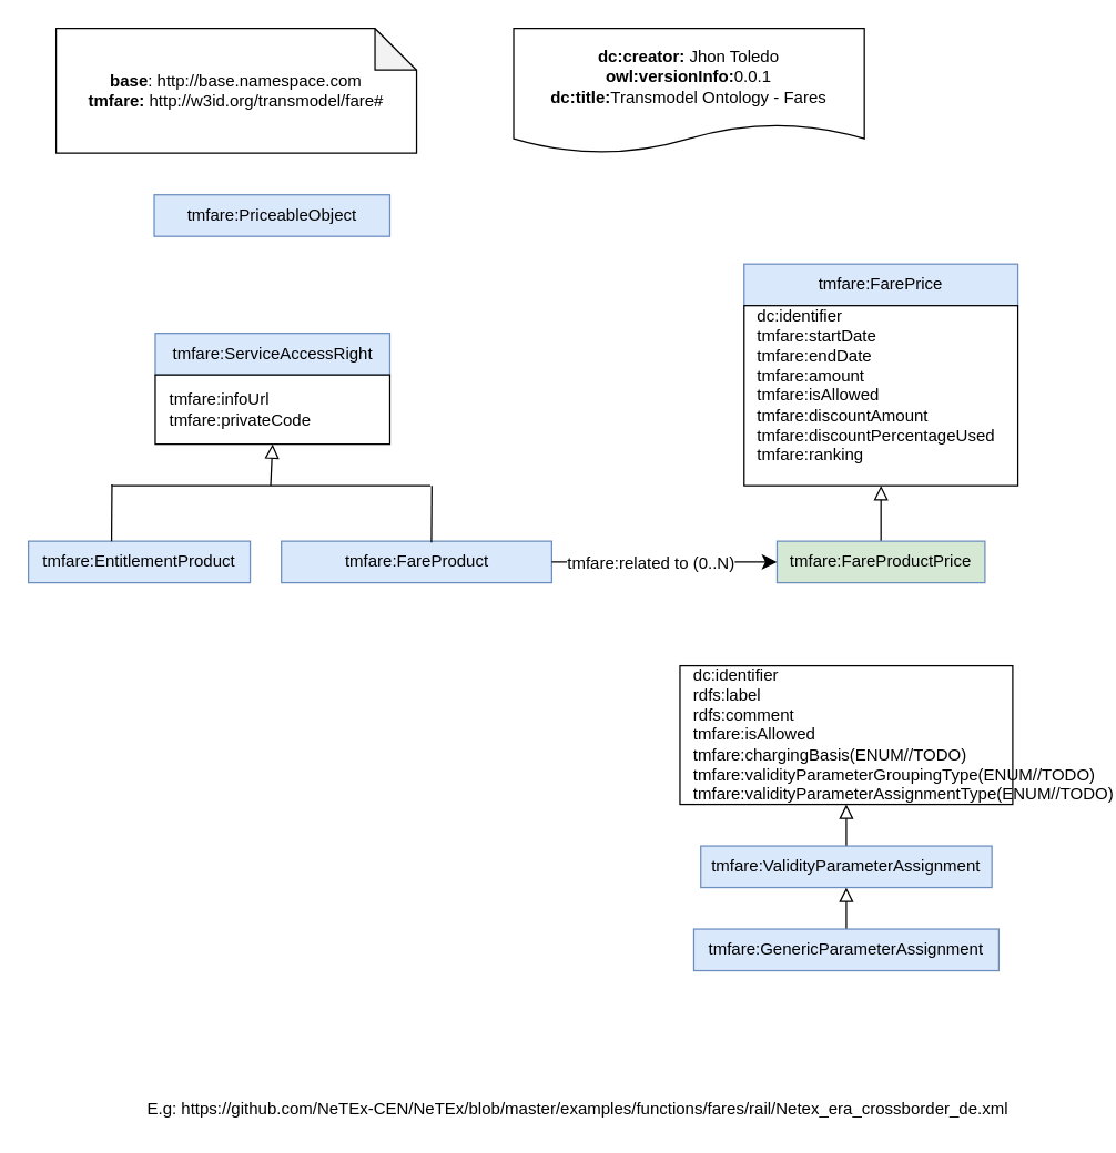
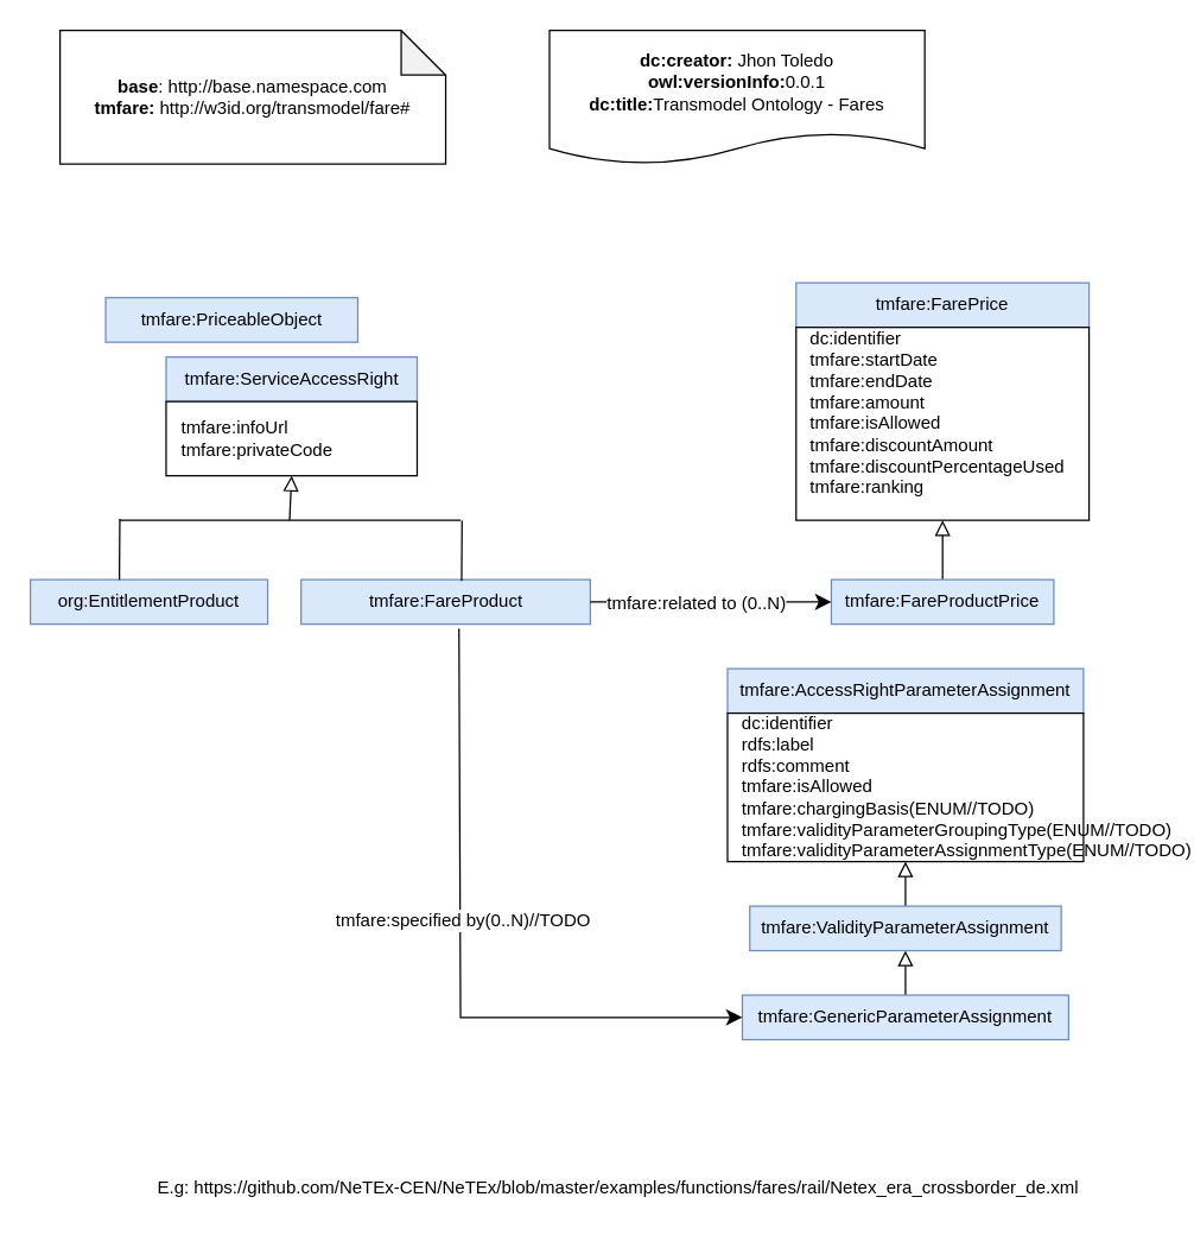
- <mxCell id="25" value="tmfare:PriceableObject" style="rounded=0;whiteSpace=wrap;html=1;snapToPoint=1;points=[[0.1,0],[0.2,0],[0.3,0],[0.4,0],[0.5,0],[0.6,0],[0.7,0],[0.8,0],[0.9,0],[0,0.1],[0,0.3],[0,0.5],[0,0.7],[0,0.9],[0.1,1],[0.2,1],[0.3,1],[0.4,1],[0.5,1],[0.6,1],[0.7,1],[0.8,1],[0.9,1],[1,0.1],[1,0.3],[1,0.5],[1,0.7],[1,0.9]];fillColor=#dae8fc;strokeColor=#6c8ebf;" vertex="1" parent="1"><mxGeometry x="110.75" y="140" width="170" height="30" as="geometry" /></mxCell>
+ <mxCell id="25" value="tmfare:PriceableObject" style="rounded=0;whiteSpace=wrap;html=1;snapToPoint=1;points=[[0.1,0],[0.2,0],[0.3,0],[0.4,0],[0.5,0],[0.6,0],[0.7,0],[0.8,0],[0.9,0],[0,0.1],[0,0.3],[0,0.5],[0,0.7],[0,0.9],[0.1,1],[0.2,1],[0.3,1],[0.4,1],[0.5,1],[0.6,1],[0.7,1],[0.8,1],[0.9,1],[1,0.1],[1,0.3],[1,0.5],[1,0.7],[1,0.9]];fillColor=#dae8fc;strokeColor=#6c8ebf;" vertex="1" parent="1"><mxGeometry x="70.75" y="200" width="170" height="30" as="geometry" /></mxCell>
- <mxCell id="7" value="tmfare:EntitlementProduct" style="rounded=0;whiteSpace=wrap;html=1;snapToPoint=1;points=[[0.1,0],[0.2,0],[0.3,0],[0.4,0],[0.5,0],[0.6,0],[0.7,0],[0.8,0],[0.9,0],[0,0.1],[0,0.3],[0,0.5],[0,0.7],[0,0.9],[0.1,1],[0.2,1],[0.3,1],[0.4,1],[0.5,1],[0.6,1],[0.7,1],[0.8,1],[0.9,1],[1,0.1],[1,0.3],[1,0.5],[1,0.7],[1,0.9]];fillColor=#dae8fc;strokeColor=#6c8ebf;" parent="1" vertex="1"><mxGeometry x="20" y="390" width="160" height="30" as="geometry" /></mxCell>
+ <mxCell id="7" value="org:EntitlementProduct" style="rounded=0;whiteSpace=wrap;html=1;snapToPoint=1;points=[[0.1,0],[0.2,0],[0.3,0],[0.4,0],[0.5,0],[0.6,0],[0.7,0],[0.8,0],[0.9,0],[0,0.1],[0,0.3],[0,0.5],[0,0.7],[0,0.9],[0.1,1],[0.2,1],[0.3,1],[0.4,1],[0.5,1],[0.6,1],[0.7,1],[0.8,1],[0.9,1],[1,0.1],[1,0.3],[1,0.5],[1,0.7],[1,0.9]];fillColor=#dae8fc;strokeColor=#6c8ebf;" parent="1" vertex="1"><mxGeometry x="20" y="390" width="160" height="30" as="geometry" /></mxCell>
- <mxCell id="14" value="tmfare:FareProductPrice" style="rounded=0;whiteSpace=wrap;html=1;snapToPoint=1;points=[[0.1,0],[0.2,0],[0.3,0],[0.4,0],[0.5,0],[0.6,0],[0.7,0],[0.8,0],[0.9,0],[0,0.1],[0,0.3],[0,0.5],[0,0.7],[0,0.9],[0.1,1],[0.2,1],[0.3,1],[0.4,1],[0.5,1],[0.6,1],[0.7,1],[0.8,1],[0.9,1],[1,0.1],[1,0.3],[1,0.5],[1,0.7],[1,0.9]];fillColor=#d5e8d4;strokeColor=#6c8ebf;" parent="1" vertex="1"><mxGeometry x="560" y="390" width="150" height="30" as="geometry" /></mxCell>
+ <mxCell id="14" value="tmfare:FareProductPrice" style="rounded=0;whiteSpace=wrap;html=1;snapToPoint=1;points=[[0.1,0],[0.2,0],[0.3,0],[0.4,0],[0.5,0],[0.6,0],[0.7,0],[0.8,0],[0.9,0],[0,0.1],[0,0.3],[0,0.5],[0,0.7],[0,0.9],[0.1,1],[0.2,1],[0.3,1],[0.4,1],[0.5,1],[0.6,1],[0.7,1],[0.8,1],[0.9,1],[1,0.1],[1,0.3],[1,0.5],[1,0.7],[1,0.9]];fillColor=#dae8fc;strokeColor=#6c8ebf;" parent="1" vertex="1"><mxGeometry x="560" y="390" width="150" height="30" as="geometry" /></mxCell>
+ <mxCell id="24" value="tmfare:AccessRightParameterAssignment" style="rounded=0;whiteSpace=wrap;html=1;snapToPoint=1;points=[[0.1,0],[0.2,0],[0.3,0],[0.4,0],[0.5,0],[0.6,0],[0.7,0],[0.8,0],[0.9,0],[0,0.1],[0,0.3],[0,0.5],[0,0.7],[0,0.9],[0.1,1],[0.2,1],[0.3,1],[0.4,1],[0.5,1],[0.6,1],[0.7,1],[0.8,1],[0.9,1],[1,0.1],[1,0.3],[1,0.5],[1,0.7],[1,0.9]];fillColor=#dae8fc;strokeColor=#6c8ebf;" parent="1" vertex="1"><mxGeometry x="490" y="450" width="240" height="30" as="geometry" /></mxCell>
+ <mxCell id="19" value="" style="endArrow=classic;html=1;exitX=0.546;exitY=1.1;exitDx=0;exitDy=0;entryX=0;entryY=0.5;entryDx=0;entryDy=0;endSize=8;arcSize=0;exitPerimeter=0;" parent="1" source="6" target="18" edge="1"><mxGeometry width="50" height="50" relative="1" as="geometry"><mxPoint x="200.5" y="584.5" as="sourcePoint" /><mxPoint x="397.5" y="584.5" as="targetPoint" /><Array as="points"><mxPoint x="310" y="685" /></Array></mxGeometry></mxCell>
+ <mxCell id="20" value="&lt;div&gt;&amp;nbsp;tmfare:specified by(0..N)//TODO&lt;/div&gt;" style="text;html=1;align=center;verticalAlign=middle;resizable=0;points=[];labelBackgroundColor=#ffffff;" parent="19" vertex="1" connectable="0"><mxGeometry x="-0.127" relative="1" as="geometry"><mxPoint as="offset" /></mxGeometry></mxCell>
